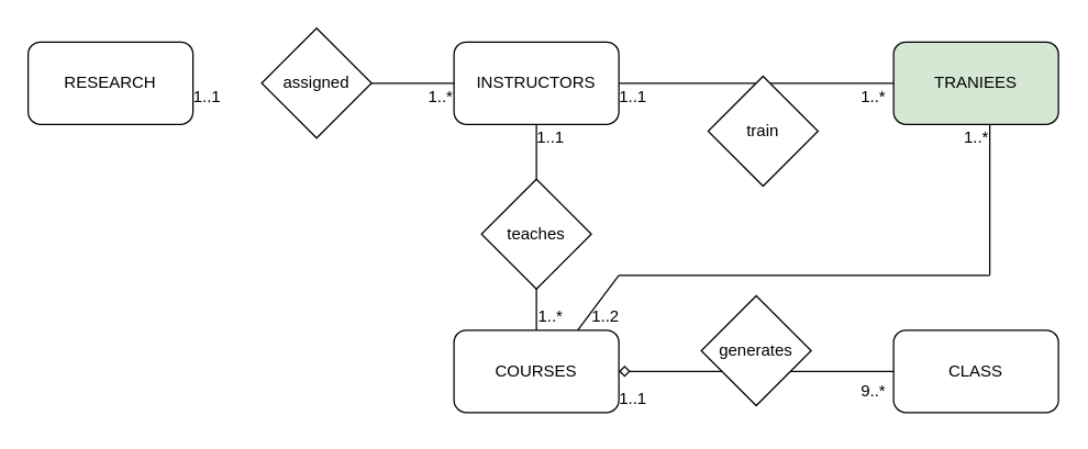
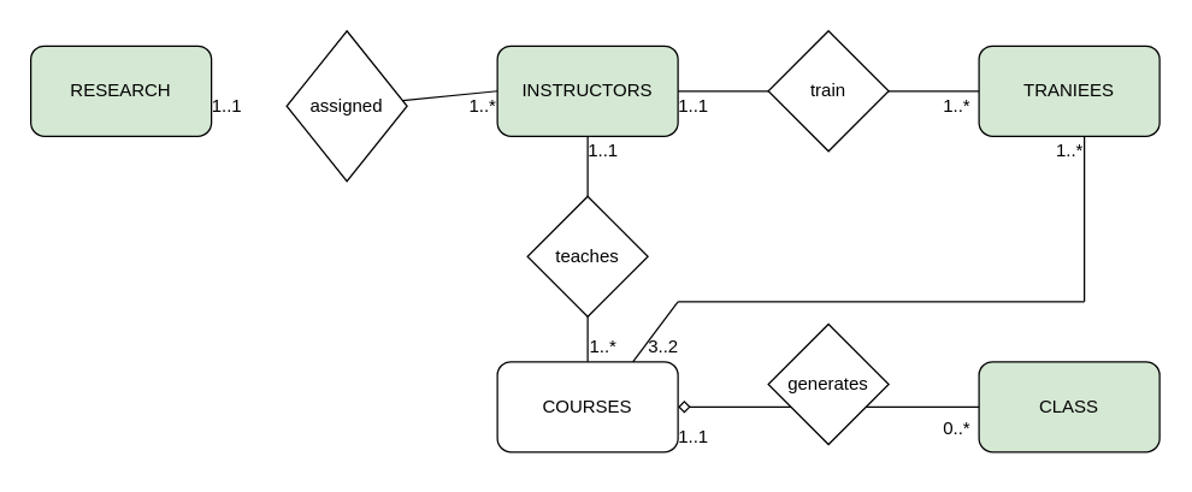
- <mxCell id="20" value="RESEARCH" style="rounded=1;whiteSpace=wrap;html=1;" vertex="1" parent="1"><mxGeometry x="20" y="30" width="120" height="60" as="geometry" /></mxCell>
+ <mxCell id="20" value="RESEARCH" style="rounded=1;whiteSpace=wrap;html=1;fillColor=#d5e8d4;" vertex="1" parent="1"><mxGeometry x="20" y="30" width="120" height="60" as="geometry" /></mxCell>
- <mxCell id="19" value="assigned" style="rhombus;whiteSpace=wrap;html=1;" vertex="1" parent="1"><mxGeometry x="190" y="20" width="80" height="80" as="geometry" /></mxCell>
+ <mxCell id="19" value="assigned" style="rhombus;whiteSpace=wrap;html=1;" vertex="1" parent="1"><mxGeometry x="190" y="20" width="80" height="100" as="geometry" /></mxCell>
- <mxCell id="2" value="INSTRUCTORS" style="rounded=1;whiteSpace=wrap;html=1;" vertex="1" parent="1"><mxGeometry x="330" y="30" width="120" height="60" as="geometry" /></mxCell>
+ <mxCell id="2" value="INSTRUCTORS" style="rounded=1;whiteSpace=wrap;html=1;fillColor=#d5e8d4;" vertex="1" parent="1"><mxGeometry x="330" y="30" width="120" height="60" as="geometry" /></mxCell>
- <mxCell id="5" value="train" style="rhombus;whiteSpace=wrap;html=1;" vertex="1" parent="1"><mxGeometry x="515" y="55" width="80" height="80" as="geometry" /></mxCell>
+ <mxCell id="5" value="train" style="rhombus;whiteSpace=wrap;html=1;" vertex="1" parent="1"><mxGeometry x="510" y="20" width="80" height="80" as="geometry" /></mxCell>
- <mxCell id="28" value="1..2" style="text;html=1;align=center;verticalAlign=middle;resizable=0;points=[];autosize=1;strokeColor=none;fillColor=none;" vertex="1" parent="1"><mxGeometry x="420" y="215" width="40" height="30" as="geometry" /></mxCell>
+ <mxCell id="28" value="3..2" style="text;html=1;align=center;verticalAlign=middle;resizable=0;points=[];autosize=1;strokeColor=none;fillColor=none;" vertex="1" parent="1"><mxGeometry x="420" y="215" width="40" height="30" as="geometry" /></mxCell>
- <mxCell id="9" value="CLASS" style="rounded=1;whiteSpace=wrap;html=1;" vertex="1" parent="1"><mxGeometry x="650" y="240" width="120" height="60" as="geometry" /></mxCell>
+ <mxCell id="9" value="CLASS" style="rounded=1;whiteSpace=wrap;html=1;fillColor=#d5e8d4;" vertex="1" parent="1"><mxGeometry x="650" y="240" width="120" height="60" as="geometry" /></mxCell>
- <mxCell id="13" value="9..*" style="text;html=1;align=center;verticalAlign=middle;resizable=0;points=[];autosize=1;strokeColor=none;fillColor=none;" vertex="1" parent="1"><mxGeometry x="615" y="270" width="40" height="30" as="geometry" /></mxCell>
+ <mxCell id="13" value="0..*" style="text;html=1;align=center;verticalAlign=middle;resizable=0;points=[];autosize=1;strokeColor=none;fillColor=none;" vertex="1" parent="1"><mxGeometry x="615" y="270" width="40" height="30" as="geometry" /></mxCell>
